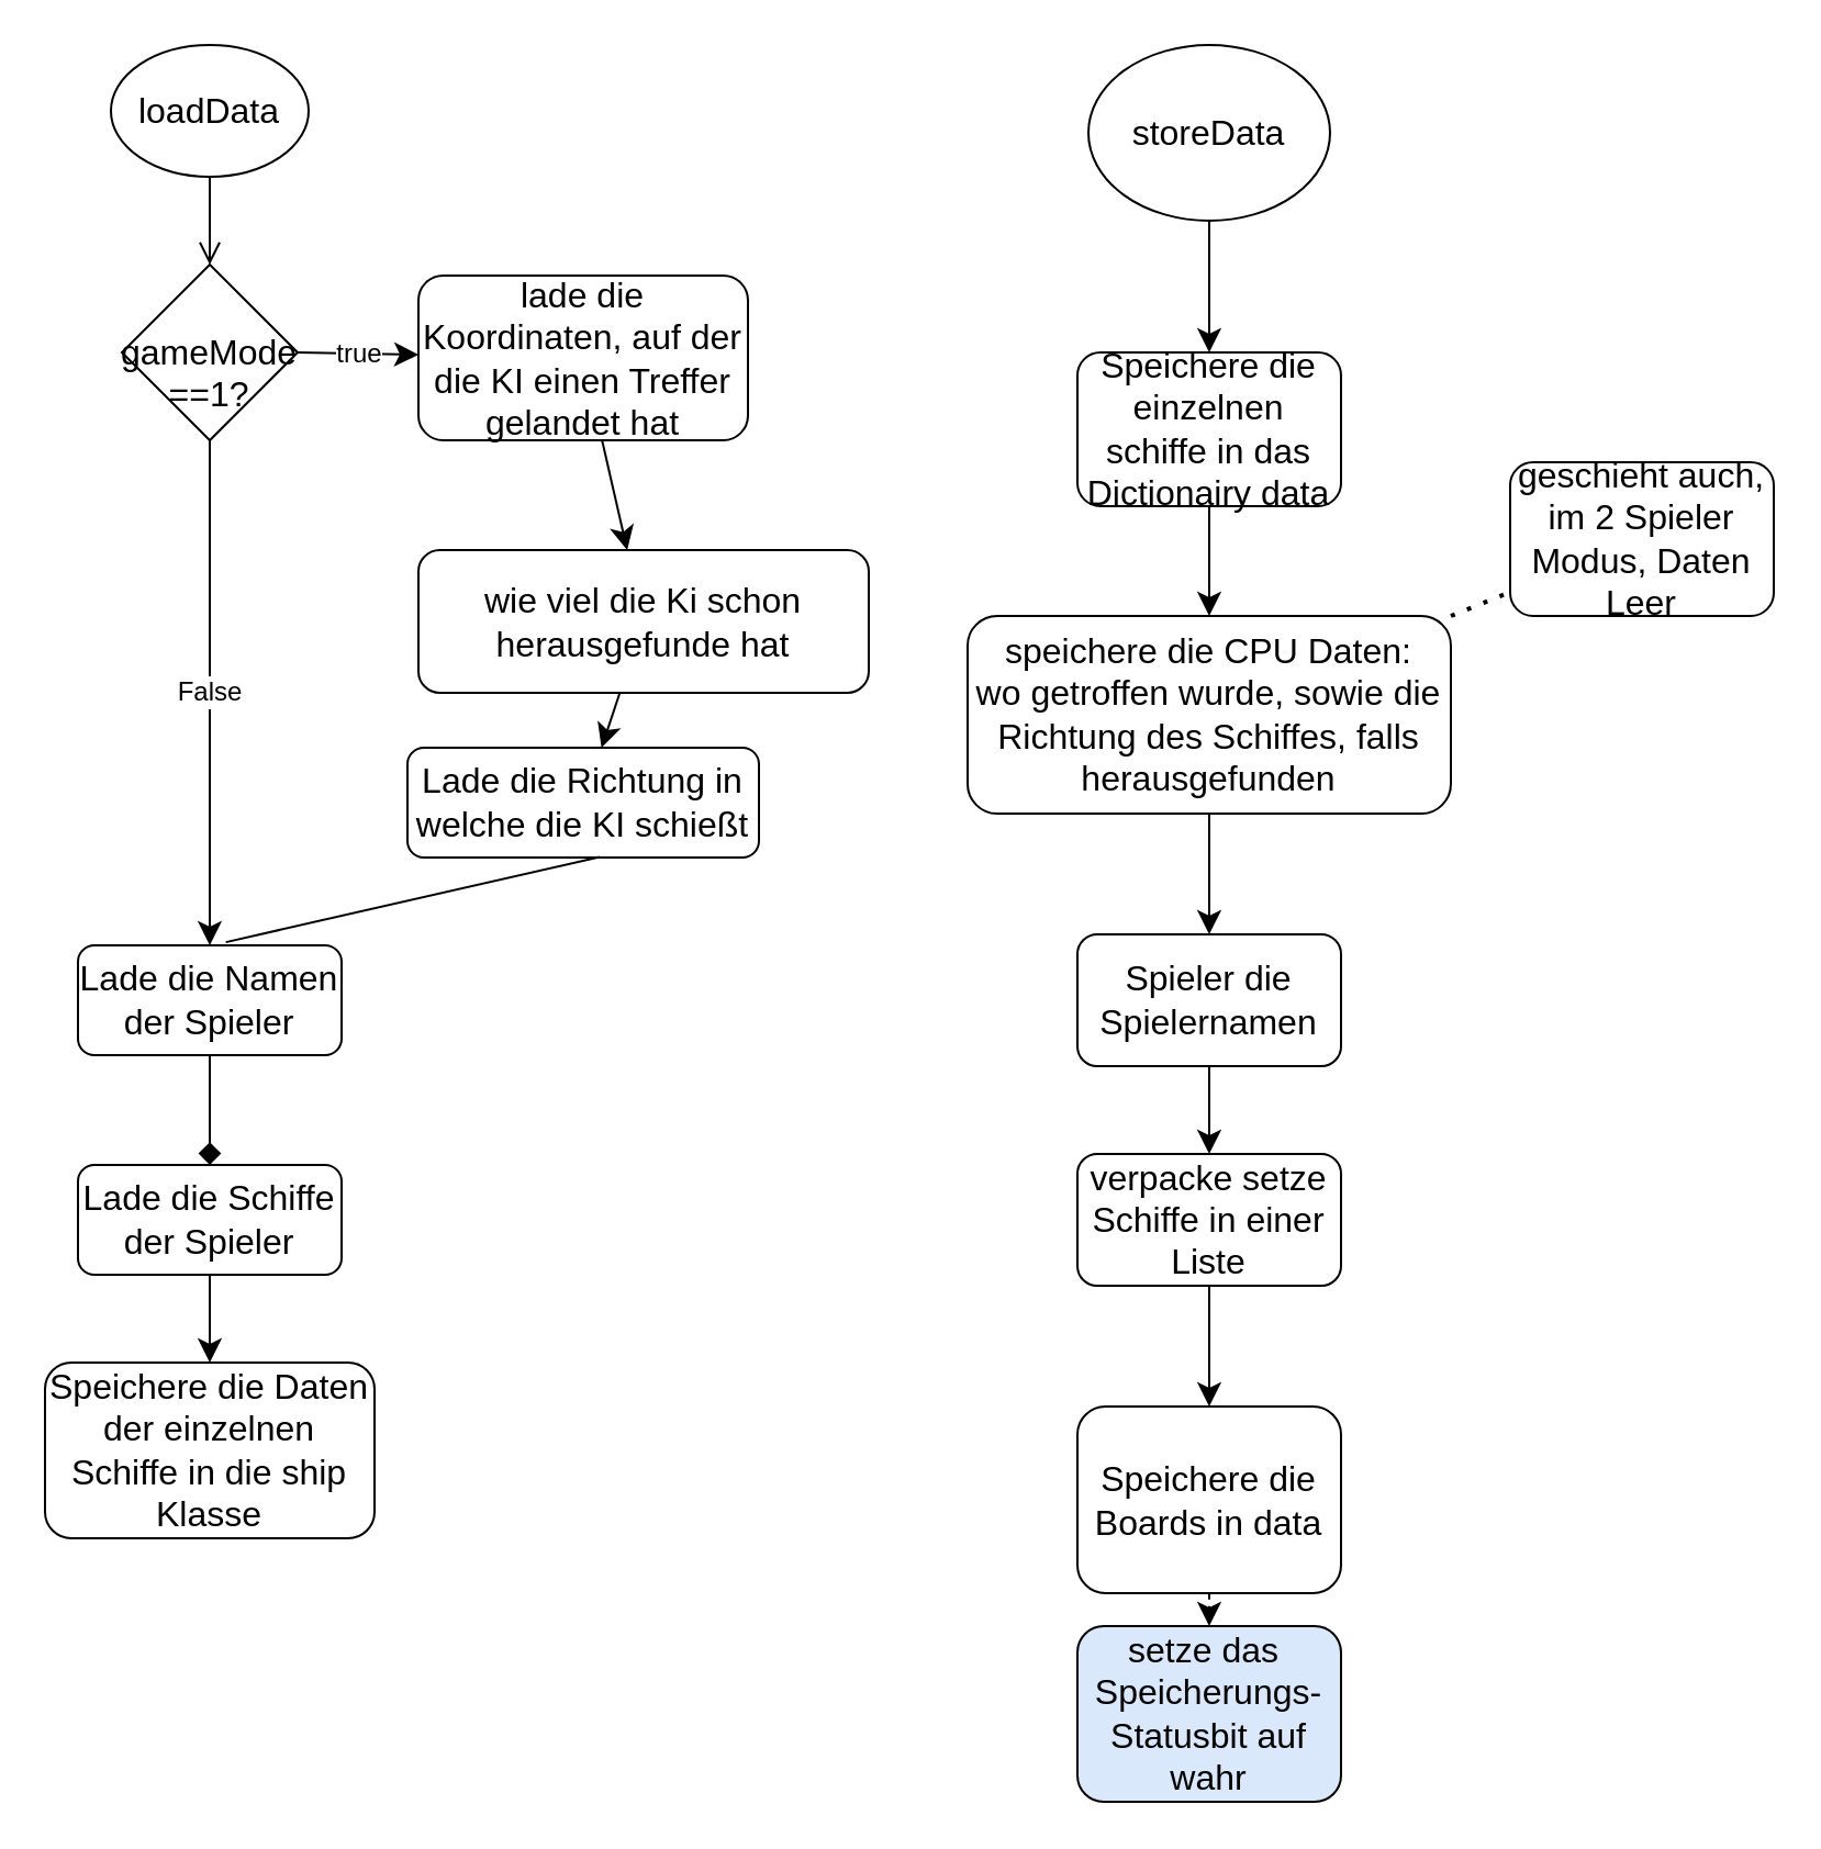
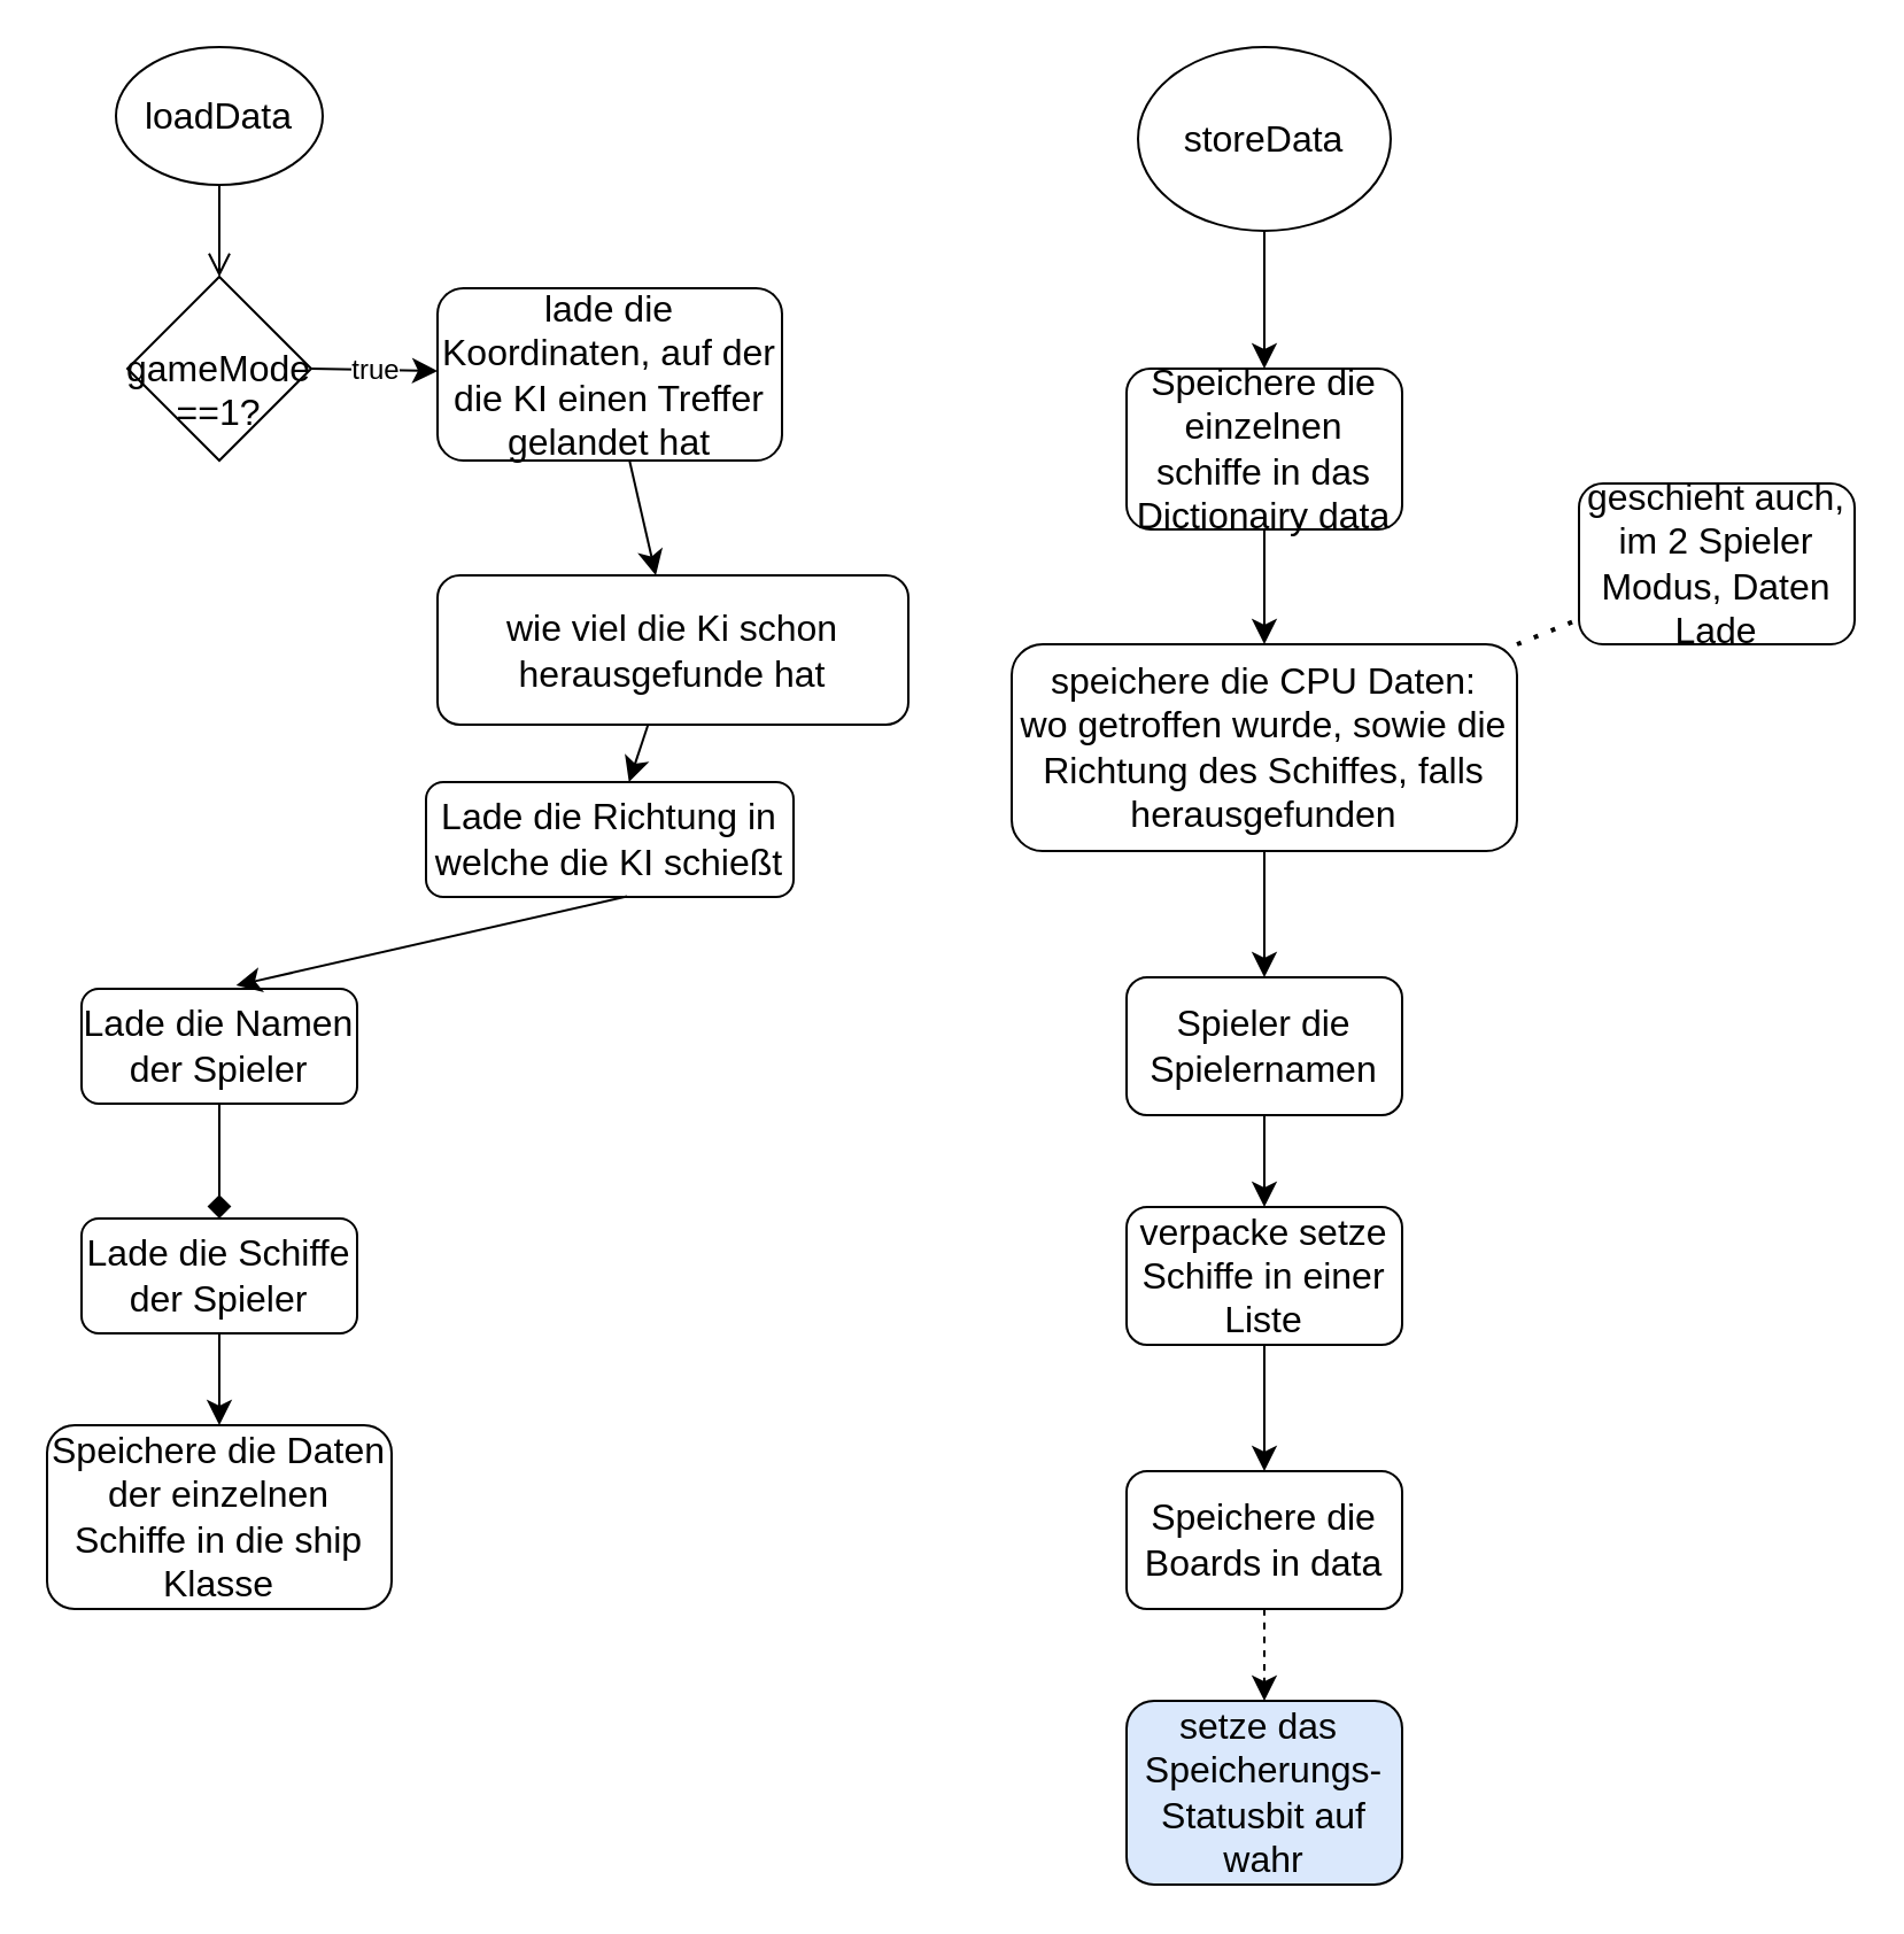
- <mxCell id="27" value="geschieht auch, im 2 Spieler&lt;br&gt;Modus, Daten Leer" style="rounded=1;whiteSpace=wrap;html=1;fontSize=16;" vertex="1" parent="1"><mxGeometry x="687" y="210" width="120" height="70" as="geometry" /></mxCell>
+ <mxCell id="27" value="geschieht auch, im 2 Spieler&lt;br&gt;Modus, Daten Lade" style="rounded=1;whiteSpace=wrap;html=1;fontSize=16;" vertex="1" parent="1"><mxGeometry x="687" y="210" width="120" height="70" as="geometry" /></mxCell>
- <mxCell id="2" value="False" style="edgeStyle=none;curved=1;rounded=0;orthogonalLoop=1;jettySize=auto;html=1;fontSize=12;startSize=8;endSize=8;" edge="1" parent="1" source="3" target="13"><mxGeometry relative="1" as="geometry" /></mxCell>
- <mxCell id="14" value="" style="endArrow=none;html=1;rounded=0;fontSize=12;startSize=8;endSize=8;curved=1;exitX=0.547;exitY=0.995;exitDx=0;exitDy=0;exitPerimeter=0;entryX=0.561;entryY=-0.029;entryDx=0;entryDy=0;entryPerimeter=0;" edge="1" parent="1" source="11" target="13"><mxGeometry width="50" height="50" relative="1" as="geometry"><mxPoint x="50" y="410" as="sourcePoint" /><mxPoint x="100" y="360" as="targetPoint" /></mxGeometry></mxCell>
+ <mxCell id="14" value="" style="endArrow=classic;html=1;rounded=0;fontSize=12;startSize=8;endSize=8;curved=1;exitX=0.547;exitY=0.995;exitDx=0;exitDy=0;exitPerimeter=0;entryX=0.561;entryY=-0.029;entryDx=0;entryDy=0;entryPerimeter=0;" edge="1" parent="1" source="11" target="13"><mxGeometry width="50" height="50" relative="1" as="geometry"><mxPoint x="50" y="410" as="sourcePoint" /><mxPoint x="100" y="360" as="targetPoint" /></mxGeometry></mxCell>
- <mxCell id="29" value="Speichere die Boards in data" style="rounded=1;whiteSpace=wrap;html=1;fontSize=16;" vertex="1" parent="1"><mxGeometry x="490" y="640" width="120" height="85" as="geometry" /></mxCell>
+ <mxCell id="29" value="Speichere die Boards in data" style="rounded=1;whiteSpace=wrap;html=1;fontSize=16;" vertex="1" parent="1"><mxGeometry x="490" y="640" width="120" height="60" as="geometry" /></mxCell>
